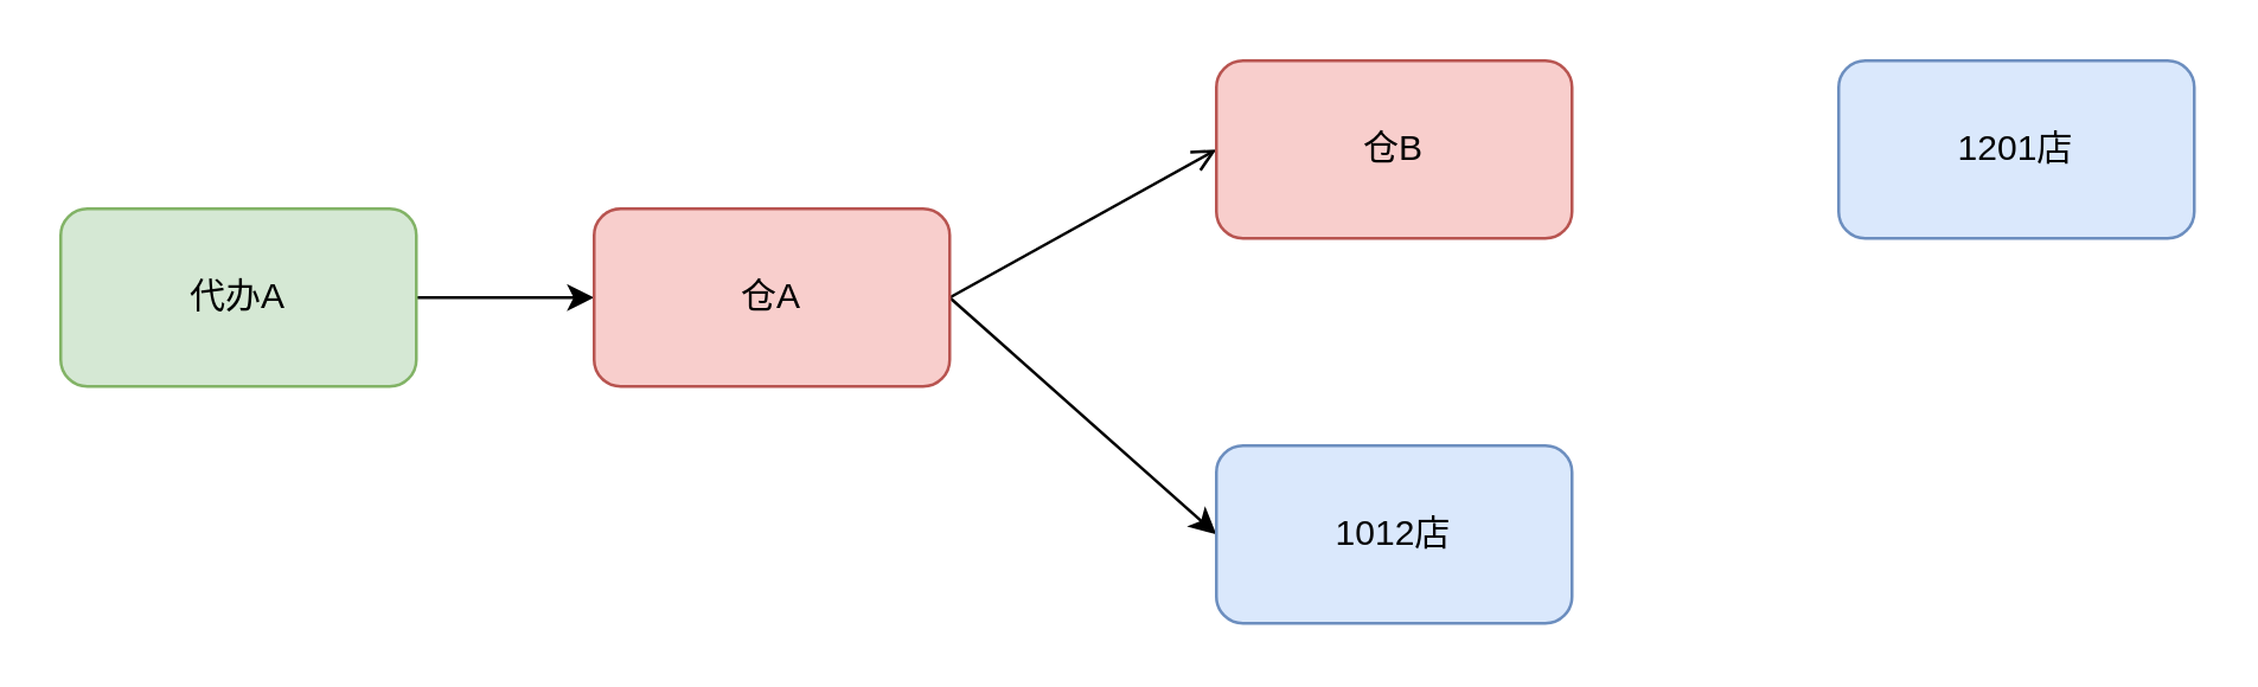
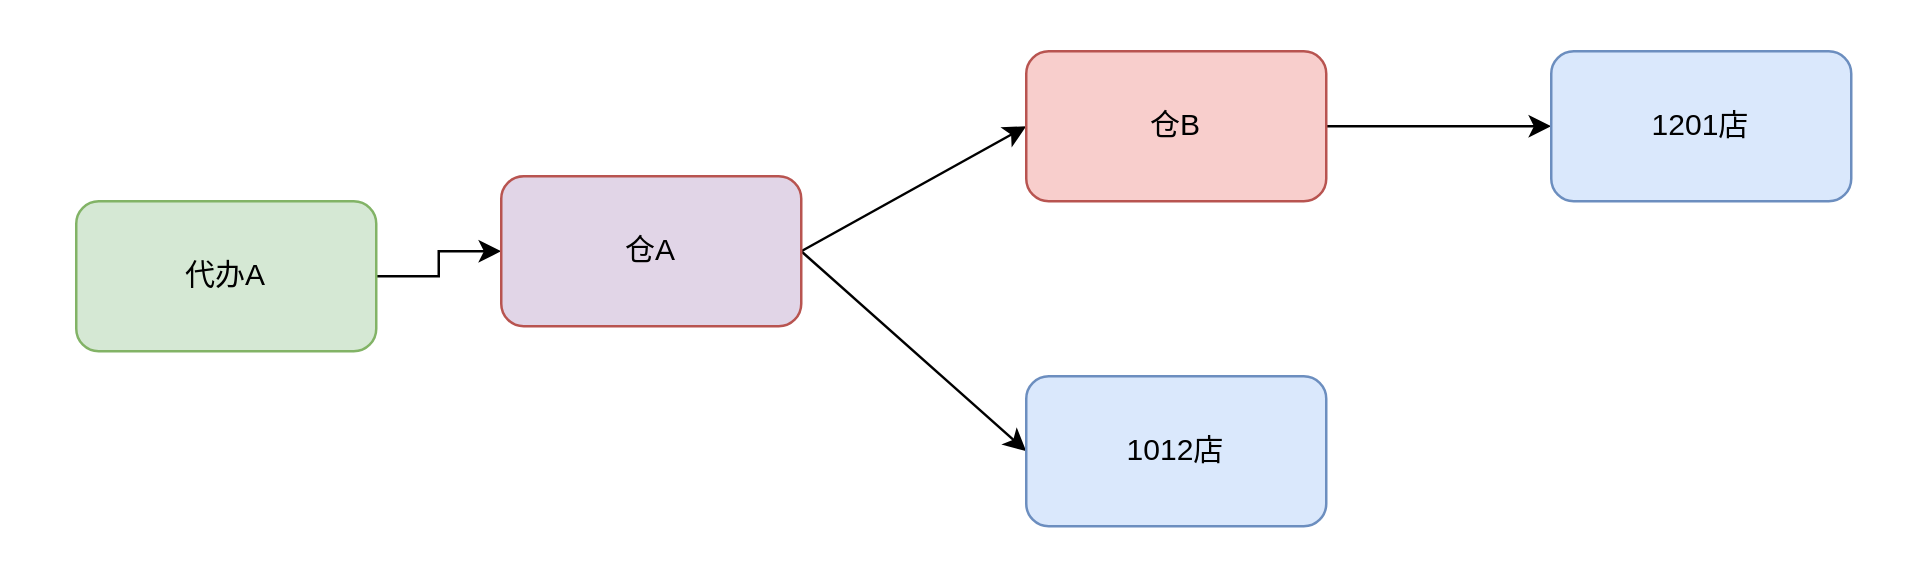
+ <mxCell id="7" style="edgeStyle=orthogonalEdgeStyle;rounded=0;orthogonalLoop=1;jettySize=auto;html=1;exitX=1;exitY=0.5;exitDx=0;exitDy=0;entryX=0;entryY=0.5;entryDx=0;entryDy=0;" edge="1" parent="1" source="8" target="9"><mxGeometry relative="1" as="geometry" /></mxCell>
- <mxCell id="4" style="rounded=0;orthogonalLoop=1;jettySize=auto;html=1;exitX=1;exitY=0.5;exitDx=0;exitDy=0;entryX=0;entryY=0.5;entryDx=0;entryDy=0;endArrow=open;" edge="1" parent="1" source="6" target="8"><mxGeometry relative="1" as="geometry" /></mxCell>
+ <mxCell id="4" style="rounded=0;orthogonalLoop=1;jettySize=auto;html=1;exitX=1;exitY=0.5;exitDx=0;exitDy=0;entryX=0;entryY=0.5;entryDx=0;entryDy=0;" edge="1" parent="1" source="6" target="8"><mxGeometry relative="1" as="geometry" /></mxCell>
- <mxCell id="3" value="代办A" style="rounded=1;whiteSpace=wrap;html=1;fillColor=#d5e8d4;strokeColor=#82b366;" vertex="1" parent="1"><mxGeometry x="20" y="70" width="120" height="60" as="geometry" /></mxCell>
+ <mxCell id="3" value="代办A" style="rounded=1;whiteSpace=wrap;html=1;fillColor=#d5e8d4;strokeColor=#82b366;" vertex="1" parent="1"><mxGeometry x="30" y="80" width="120" height="60" as="geometry" /></mxCell>
- <mxCell id="6" value="仓A" style="rounded=1;whiteSpace=wrap;html=1;fillColor=#f8cecc;strokeColor=#b85450;" vertex="1" parent="1"><mxGeometry x="200" y="70" width="120" height="60" as="geometry" /></mxCell>
+ <mxCell id="6" value="仓A" style="rounded=1;whiteSpace=wrap;html=1;fillColor=#e1d5e7;strokeColor=#b85450;" vertex="1" parent="1"><mxGeometry x="200" y="70" width="120" height="60" as="geometry" /></mxCell>
